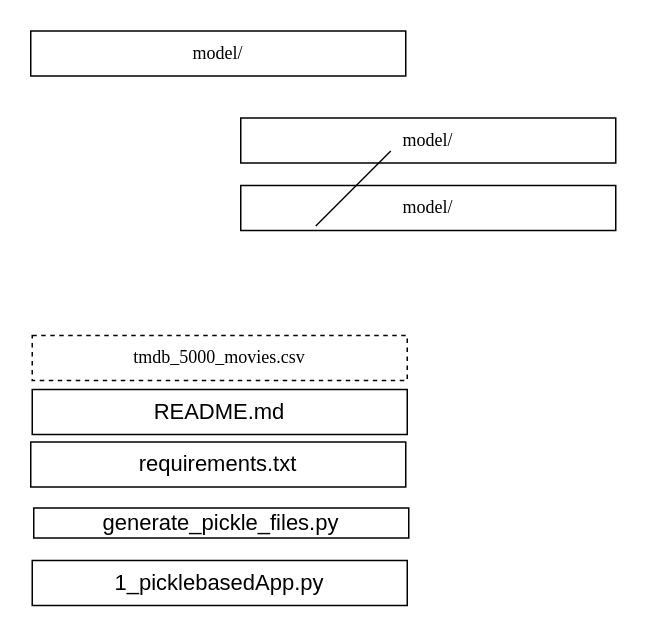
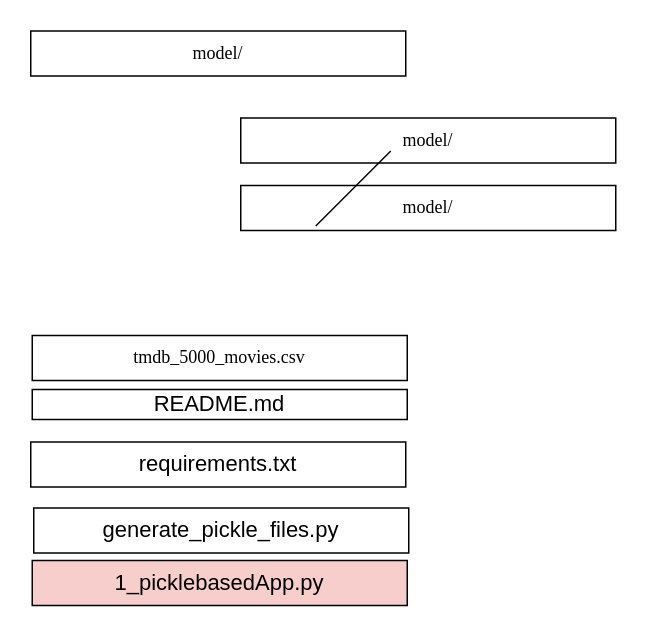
- <mxCell id="5" value="&lt;p class=&quot;MsoNormal&quot;&gt;&lt;span style=&quot;font-family: Times New Roman;&quot;&gt;tmdb_5000_movies.csv&lt;/span&gt;&lt;/p&gt;" style="rounded=0;whiteSpace=wrap;html=1;dashed=1;" vertex="1" parent="1"><mxGeometry x="21" y="223" width="250" height="30" as="geometry" /></mxCell>
+ <mxCell id="5" value="&lt;p class=&quot;MsoNormal&quot;&gt;&lt;span style=&quot;font-family: Times New Roman;&quot;&gt;tmdb_5000_movies.csv&lt;/span&gt;&lt;/p&gt;" style="rounded=0;whiteSpace=wrap;html=1;" vertex="1" parent="1"><mxGeometry x="21" y="223" width="250" height="30" as="geometry" /></mxCell>
- <mxCell id="7" value="&lt;p align=&quot;center&quot; class=&quot;MsoNormal&quot;&gt;&lt;span style=&quot;font-size:11.0pt;line-height:107%;&lt;br/&gt;font-family: Times New Roman;mso-fareast-font-family: sans serif,serif,monospace,auto;mso-fareast-theme-font:&lt;br/&gt;minor-latin;mso-ansi-language:EN-US;mso-fareast-language:EN-US;mso-bidi-language:&lt;br/&gt;AR-SA&quot;&gt;README.md&lt;/span&gt;&lt;br&gt;&lt;/p&gt;" style="rounded=0;whiteSpace=wrap;html=1;" vertex="1" parent="1"><mxGeometry x="21" y="259" width="250" height="30" as="geometry" /></mxCell>
+ <mxCell id="7" value="&lt;p align=&quot;center&quot; class=&quot;MsoNormal&quot;&gt;&lt;span style=&quot;font-size:11.0pt;line-height:107%;&lt;br/&gt;font-family: Times New Roman;mso-fareast-font-family: sans serif,serif,monospace,auto;mso-fareast-theme-font:&lt;br/&gt;minor-latin;mso-ansi-language:EN-US;mso-fareast-language:EN-US;mso-bidi-language:&lt;br/&gt;AR-SA&quot;&gt;README.md&lt;/span&gt;&lt;br&gt;&lt;/p&gt;" style="rounded=0;whiteSpace=wrap;html=1;" vertex="1" parent="1"><mxGeometry x="21" y="259" width="250" height="20" as="geometry" /></mxCell>
- <mxCell id="9" value="&lt;p align=&quot;center&quot; class=&quot;MsoNormal&quot;&gt;&lt;span style=&quot;font-size:11.0pt;line-height:107%;&lt;br/&gt;font-family: Times New Roman;mso-fareast-font-family: sans serif,serif,monospace,auto;mso-fareast-theme-font:&lt;br/&gt;minor-latin;mso-ansi-language:EN-US;mso-fareast-language:EN-US;mso-bidi-language:&lt;br/&gt;AR-SA&quot;&gt;generate_pickle_files.py&lt;/span&gt;&lt;br&gt;&lt;/p&gt;" style="rounded=0;whiteSpace=wrap;html=1;" vertex="1" parent="1"><mxGeometry x="22" y="338" width="250" height="20" as="geometry" /></mxCell>
+ <mxCell id="9" value="&lt;p align=&quot;center&quot; class=&quot;MsoNormal&quot;&gt;&lt;span style=&quot;font-size:11.0pt;line-height:107%;&lt;br/&gt;font-family: Times New Roman;mso-fareast-font-family: sans serif,serif,monospace,auto;mso-fareast-theme-font:&lt;br/&gt;minor-latin;mso-ansi-language:EN-US;mso-fareast-language:EN-US;mso-bidi-language:&lt;br/&gt;AR-SA&quot;&gt;generate_pickle_files.py&lt;/span&gt;&lt;br&gt;&lt;/p&gt;" style="rounded=0;whiteSpace=wrap;html=1;" vertex="1" parent="1"><mxGeometry x="22" y="338" width="250" height="30" as="geometry" /></mxCell>
- <mxCell id="10" value="&lt;p align=&quot;center&quot; class=&quot;MsoNormal&quot;&gt;&lt;span style=&quot;font-size:11.0pt;line-height:107%;&lt;br/&gt;font-family: Times New Roman;mso-fareast-font-family: sans serif,serif,monospace,auto;mso-fareast-theme-font:&lt;br/&gt;minor-latin;mso-ansi-language:EN-US;mso-fareast-language:EN-US;mso-bidi-language:&lt;br/&gt;AR-SA&quot;&gt;1_picklebasedApp.py&lt;/span&gt;&lt;br&gt;&lt;/p&gt;" style="rounded=0;whiteSpace=wrap;html=1;" vertex="1" parent="1"><mxGeometry x="21" y="373" width="250" height="30" as="geometry" /></mxCell>
+ <mxCell id="10" value="&lt;p align=&quot;center&quot; class=&quot;MsoNormal&quot;&gt;&lt;span style=&quot;font-size:11.0pt;line-height:107%;&lt;br/&gt;font-family: Times New Roman;mso-fareast-font-family: sans serif,serif,monospace,auto;mso-fareast-theme-font:&lt;br/&gt;minor-latin;mso-ansi-language:EN-US;mso-fareast-language:EN-US;mso-bidi-language:&lt;br/&gt;AR-SA&quot;&gt;1_picklebasedApp.py&lt;/span&gt;&lt;br&gt;&lt;/p&gt;" style="rounded=0;whiteSpace=wrap;html=1;fillColor=#f8cecc;" vertex="1" parent="1"><mxGeometry x="21" y="373" width="250" height="30" as="geometry" /></mxCell>
